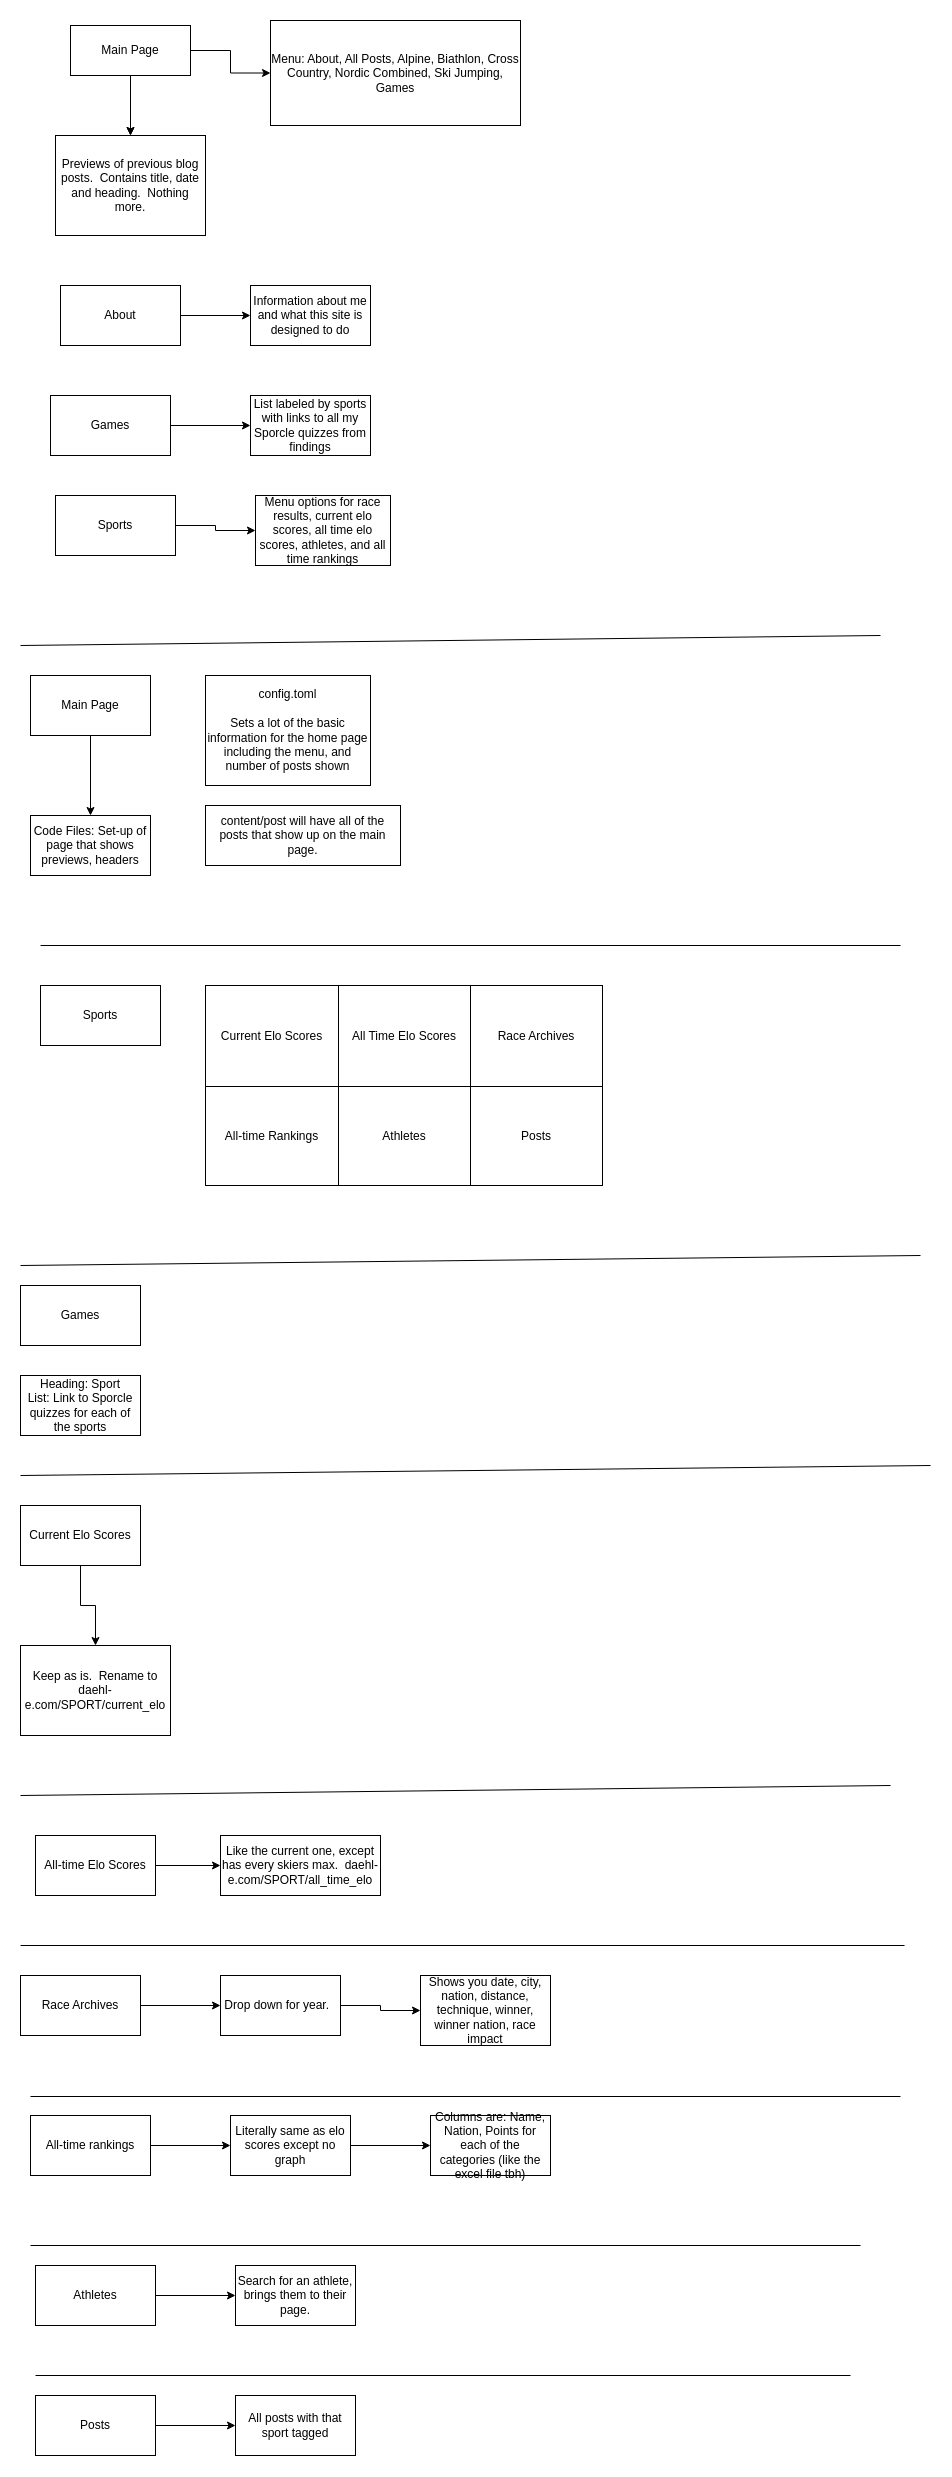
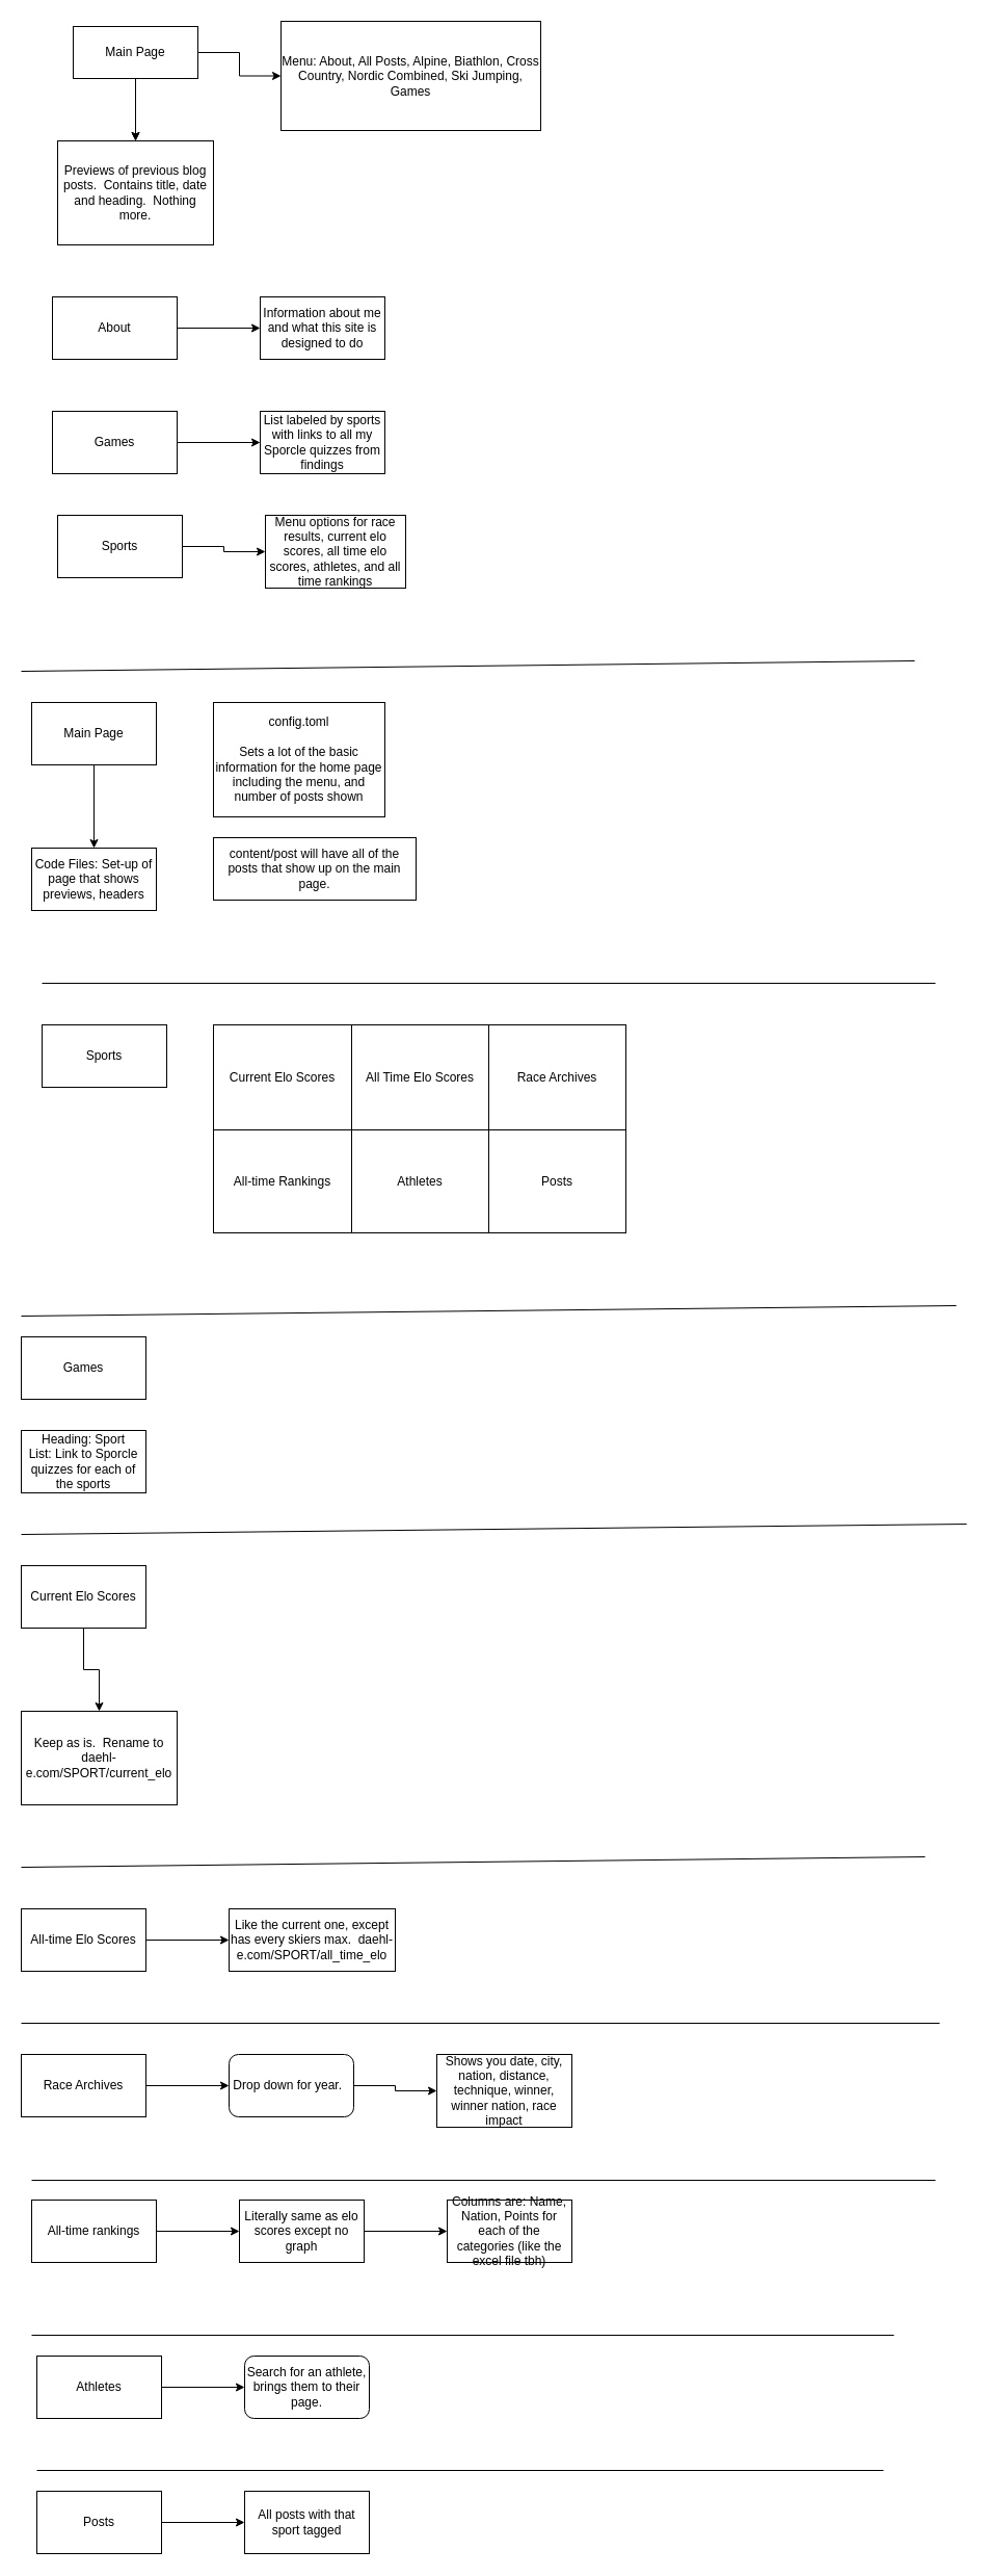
- <mxCell id="9" value="About" style="rounded=0;whiteSpace=wrap;html=1;" vertex="1" parent="1"><mxGeometry x="60" y="285" width="120" height="60" as="geometry" /></mxCell>
+ <mxCell id="9" value="About" style="rounded=0;whiteSpace=wrap;html=1;" vertex="1" parent="1"><mxGeometry x="50" y="285" width="120" height="60" as="geometry" /></mxCell>
- <mxCell id="43" value="All-time Elo Scores" style="rounded=0;whiteSpace=wrap;html=1;" vertex="1" parent="1"><mxGeometry x="35" y="1835" width="120" height="60" as="geometry" /></mxCell>
+ <mxCell id="43" value="All-time Elo Scores" style="rounded=0;whiteSpace=wrap;html=1;" vertex="1" parent="1"><mxGeometry x="20" y="1835" width="120" height="60" as="geometry" /></mxCell>
- <mxCell id="49" value="Drop down for year.&amp;nbsp;&amp;nbsp;" style="whiteSpace=wrap;html=1;rounded=0;" vertex="1" parent="1"><mxGeometry x="220" y="1975" width="120" height="60" as="geometry" /></mxCell>
+ <mxCell id="49" value="Drop down for year.&amp;nbsp;&amp;nbsp;" style="whiteSpace=wrap;html=1;rounded=1;" vertex="1" parent="1"><mxGeometry x="220" y="1975" width="120" height="60" as="geometry" /></mxCell>
- <mxCell id="61" value="Search for an athlete, brings them to their page." style="whiteSpace=wrap;html=1;rounded=0;" vertex="1" parent="1"><mxGeometry x="235" y="2265" width="120" height="60" as="geometry" /></mxCell>
+ <mxCell id="61" value="Search for an athlete, brings them to their page." style="whiteSpace=wrap;html=1;rounded=1;" vertex="1" parent="1"><mxGeometry x="235" y="2265" width="120" height="60" as="geometry" /></mxCell>
